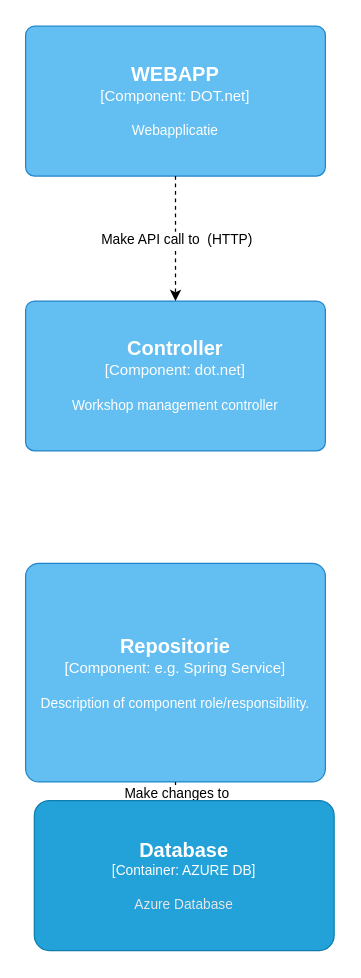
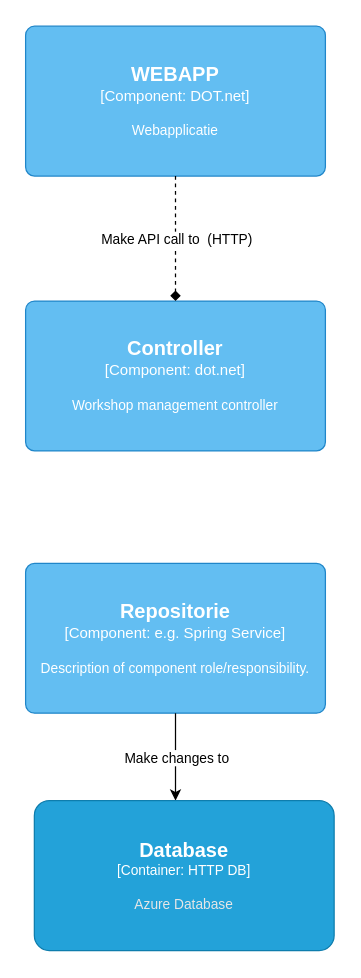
- <mxCell id="4" value="" style="endArrow=classic;html=1;rounded=0;dashed=1;" edge="1" parent="1" source="2" target="3"><mxGeometry relative="1" as="geometry"><mxPoint x="-13" y="320" as="sourcePoint" /><mxPoint x="87" y="320" as="targetPoint" /></mxGeometry></mxCell>
+ <mxCell id="4" value="" style="endArrow=diamond;html=1;rounded=0;dashed=1;" edge="1" parent="1" source="2" target="3"><mxGeometry relative="1" as="geometry"><mxPoint x="-13" y="320" as="sourcePoint" /><mxPoint x="87" y="320" as="targetPoint" /></mxGeometry></mxCell>
- <mxCell id="6" value="&lt;font style=&quot;font-size: 16px&quot;&gt;&lt;b&gt;Repositorie&lt;/b&gt;&lt;/font&gt;&lt;div&gt;[Component: e.g. Spring Service]&lt;/div&gt;&lt;br&gt;&lt;div&gt;&lt;font style=&quot;font-size: 11px&quot;&gt;Description of component role/responsibility.&lt;/font&gt;&lt;/div&gt;" style="rounded=1;whiteSpace=wrap;html=1;labelBackgroundColor=none;fillColor=#63BEF2;fontColor=#ffffff;align=center;arcSize=6;strokeColor=#2086C9;metaEdit=1;resizable=0;points=[[0.25,0,0],[0.5,0,0],[0.75,0,0],[1,0.25,0],[1,0.5,0],[1,0.75,0],[0.75,1,0],[0.5,1,0],[0.25,1,0],[0,0.75,0],[0,0.5,0],[0,0.25,0]];" vertex="1" parent="1"><mxGeometry x="20" y="450" width="240" height="175" as="geometry" /></mxCell>
+ <mxCell id="6" value="&lt;font style=&quot;font-size: 16px&quot;&gt;&lt;b&gt;Repositorie&lt;/b&gt;&lt;/font&gt;&lt;div&gt;[Component: e.g. Spring Service]&lt;/div&gt;&lt;br&gt;&lt;div&gt;&lt;font style=&quot;font-size: 11px&quot;&gt;Description of component role/responsibility.&lt;/font&gt;&lt;/div&gt;" style="rounded=1;whiteSpace=wrap;html=1;labelBackgroundColor=none;fillColor=#63BEF2;fontColor=#ffffff;align=center;arcSize=6;strokeColor=#2086C9;metaEdit=1;resizable=0;points=[[0.25,0,0],[0.5,0,0],[0.75,0,0],[1,0.25,0],[1,0.5,0],[1,0.75,0],[0.75,1,0],[0.5,1,0],[0.25,1,0],[0,0.75,0],[0,0.5,0],[0,0.25,0]];" vertex="1" parent="1"><mxGeometry x="20" y="450" width="240" height="120" as="geometry" /></mxCell>
- <mxCell id="9" value="&lt;font style=&quot;font-size: 16px&quot;&gt;&lt;b&gt;Database&lt;/b&gt;&lt;/font&gt;&lt;div&gt;[Container: AZURE DB]&lt;/div&gt;&lt;br&gt;&lt;div&gt;&lt;font style=&quot;font-size: 11px&quot;&gt;&lt;font color=&quot;#E6E6E6&quot;&gt;Azure Database&lt;/font&gt;&lt;/div&gt;" style="rounded=1;whiteSpace=wrap;html=1;fontSize=11;labelBackgroundColor=none;fillColor=#23A2D9;fontColor=#ffffff;align=center;arcSize=10;strokeColor=#0E7DAD;metaEdit=1;resizable=0;points=[[0.25,0,0],[0.5,0,0],[0.75,0,0],[1,0.25,0],[1,0.5,0],[1,0.75,0],[0.75,1,0],[0.5,1,0],[0.25,1,0],[0,0.75,0],[0,0.5,0],[0,0.25,0]];" vertex="1" parent="1"><mxGeometry x="27" y="640" width="240" height="120" as="geometry" /></mxCell>
+ <mxCell id="9" value="&lt;font style=&quot;font-size: 16px&quot;&gt;&lt;b&gt;Database&lt;/b&gt;&lt;/font&gt;&lt;div&gt;[Container: HTTP DB]&lt;/div&gt;&lt;br&gt;&lt;div&gt;&lt;font style=&quot;font-size: 11px&quot;&gt;&lt;font color=&quot;#E6E6E6&quot;&gt;Azure Database&lt;/font&gt;&lt;/div&gt;" style="rounded=1;whiteSpace=wrap;html=1;fontSize=11;labelBackgroundColor=none;fillColor=#23A2D9;fontColor=#ffffff;align=center;arcSize=10;strokeColor=#0E7DAD;metaEdit=1;resizable=0;points=[[0.25,0,0],[0.5,0,0],[0.75,0,0],[1,0.25,0],[1,0.5,0],[1,0.75,0],[0.75,1,0],[0.5,1,0],[0.25,1,0],[0,0.75,0],[0,0.5,0],[0,0.25,0]];" vertex="1" parent="1"><mxGeometry x="27" y="640" width="240" height="120" as="geometry" /></mxCell>
